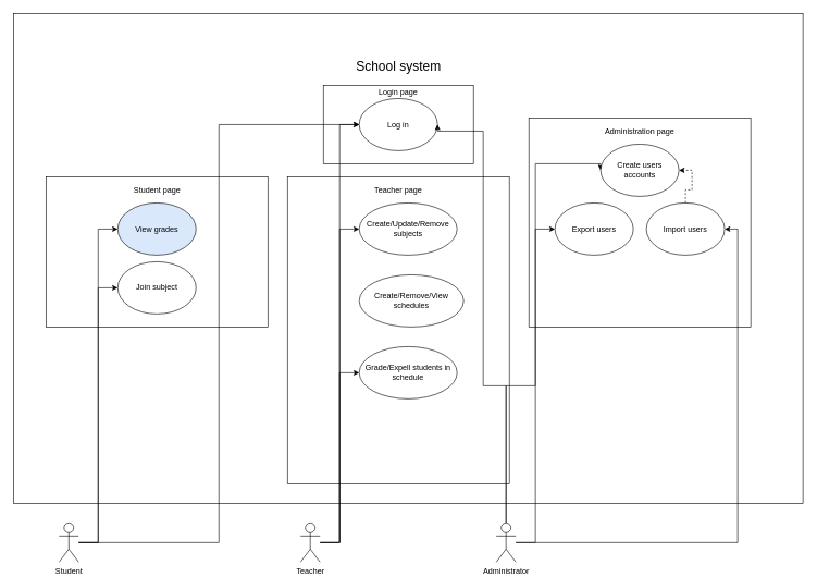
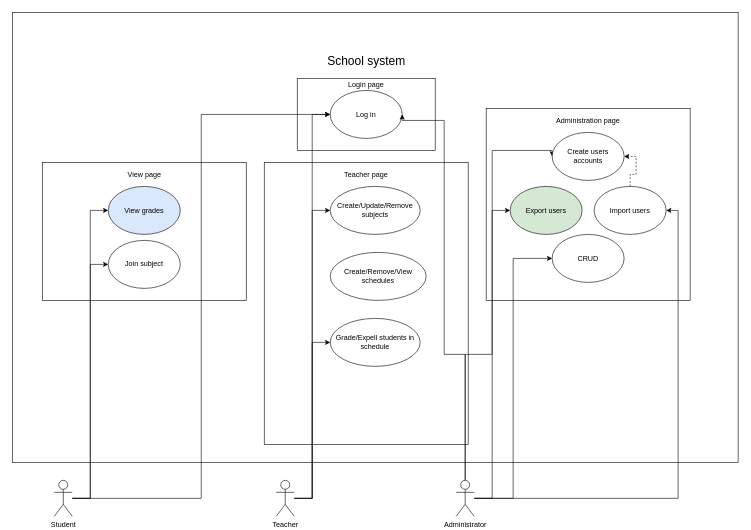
- <mxCell id="10" value="Student page" style="text;html=1;strokeColor=none;fillColor=none;align=center;verticalAlign=middle;whiteSpace=wrap;rounded=0;" vertex="1" parent="1"><mxGeometry x="182.5" y="280" width="115" height="20" as="geometry" /></mxCell>
+ <mxCell id="10" value="View page" style="text;html=1;strokeColor=none;fillColor=none;align=center;verticalAlign=middle;whiteSpace=wrap;rounded=0;" vertex="1" parent="1"><mxGeometry x="182.5" y="280" width="115" height="20" as="geometry" /></mxCell>
- <mxCell id="20" value="Export users" style="ellipse;whiteSpace=wrap;html=1;" vertex="1" parent="1"><mxGeometry x="850" y="310" width="120" height="80" as="geometry" /></mxCell>
+ <mxCell id="20" value="Export users" style="ellipse;whiteSpace=wrap;html=1;fillColor=#d5e8d4;" vertex="1" parent="1"><mxGeometry x="850" y="310" width="120" height="80" as="geometry" /></mxCell>
+ <mxCell id="30" style="edgeStyle=orthogonalEdgeStyle;rounded=0;orthogonalLoop=1;jettySize=auto;html=1;entryX=0;entryY=0.5;entryDx=0;entryDy=0;fontSize=20;" edge="1" parent="1" source="34" target="17"><mxGeometry relative="1" as="geometry" /></mxCell>
+ <mxCell id="17" value="CRUD" style="ellipse;whiteSpace=wrap;html=1;" vertex="1" parent="1"><mxGeometry x="920" y="390" width="120" height="80" as="geometry" /></mxCell>
